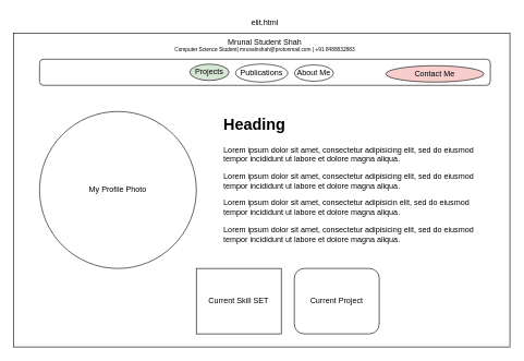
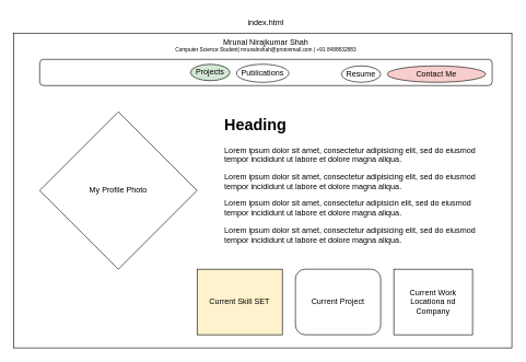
- <mxCell id="3" value="elit.html" style="text;html=1;align=center;verticalAlign=middle;whiteSpace=wrap;rounded=0;" parent="1" vertex="1"><mxGeometry x="375" y="20" width="60" height="30" as="geometry" /></mxCell>
+ <mxCell id="3" value="index.html" style="text;html=1;align=center;verticalAlign=middle;whiteSpace=wrap;rounded=0;" parent="1" vertex="1"><mxGeometry x="375" y="20" width="60" height="30" as="geometry" /></mxCell>
- <mxCell id="4" value="Mrunal Student Shah" style="text;html=1;align=center;verticalAlign=middle;whiteSpace=wrap;rounded=0;" parent="1" vertex="1"><mxGeometry x="60" y="50" width="690" height="30" as="geometry" /></mxCell>
+ <mxCell id="4" value="Mrunal Nirajkumar Shah" style="text;html=1;align=center;verticalAlign=middle;whiteSpace=wrap;rounded=0;" parent="1" vertex="1"><mxGeometry x="60" y="50" width="690" height="30" as="geometry" /></mxCell>
- <mxCell id="10" value="About Me" style="ellipse;whiteSpace=wrap;html=1;" parent="1" vertex="1"><mxGeometry x="450" y="98.75" width="60" height="25" as="geometry" /></mxCell>
+ <mxCell id="8" value="Resume" style="ellipse;whiteSpace=wrap;html=1;" parent="1" vertex="1"><mxGeometry x="520" y="100" width="60" height="25" as="geometry" /></mxCell>
- <mxCell id="12" value="My Profile Photo" style="ellipse;whiteSpace=wrap;html=1;aspect=fixed;" parent="1" vertex="1"><mxGeometry x="60" y="170" width="240" height="240" as="geometry" /></mxCell>
+ <mxCell id="12" value="My Profile Photo" style="rhombus;whiteSpace=wrap;html=1;aspect=fixed;" parent="1" vertex="1"><mxGeometry x="60" y="170" width="240" height="240" as="geometry" /></mxCell>
- <mxCell id="14" value="Current Skill SET" style="rounded=0;whiteSpace=wrap;html=1;" parent="1" vertex="1"><mxGeometry x="300" y="410" width="130" height="100" as="geometry" /></mxCell>
+ <mxCell id="14" value="Current Skill SET" style="rounded=0;whiteSpace=wrap;html=1;fillColor=#fff2cc;" parent="1" vertex="1"><mxGeometry x="300" y="410" width="130" height="100" as="geometry" /></mxCell>
+ <mxCell id="16" value="Current Work Locationa nd Company" style="rounded=0;whiteSpace=wrap;html=1;" parent="1" vertex="1"><mxGeometry x="600" y="410" width="120" height="100" as="geometry" /></mxCell>
